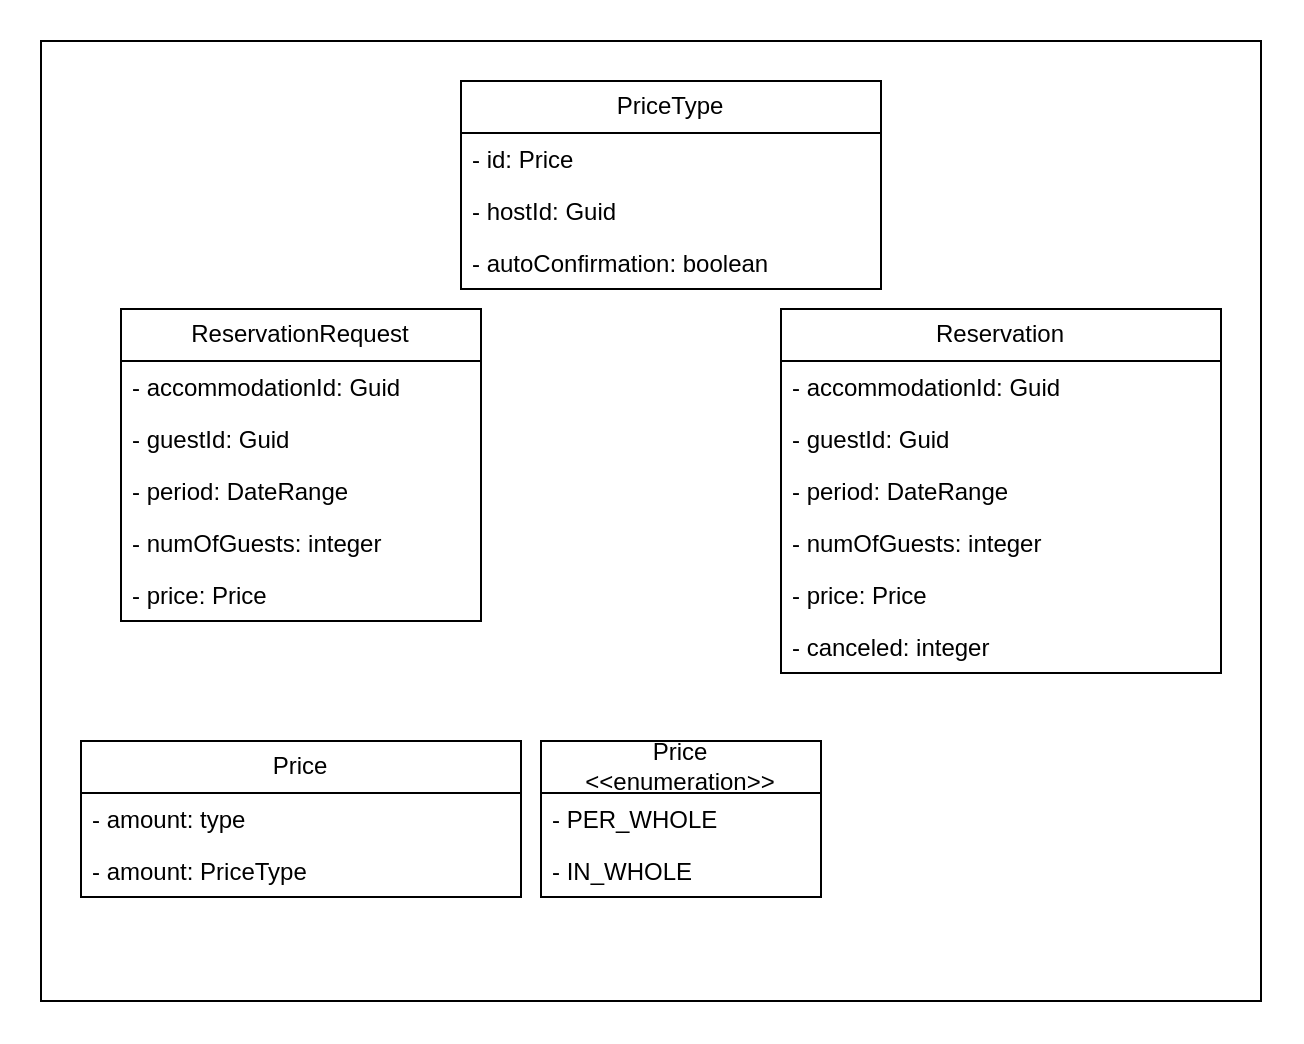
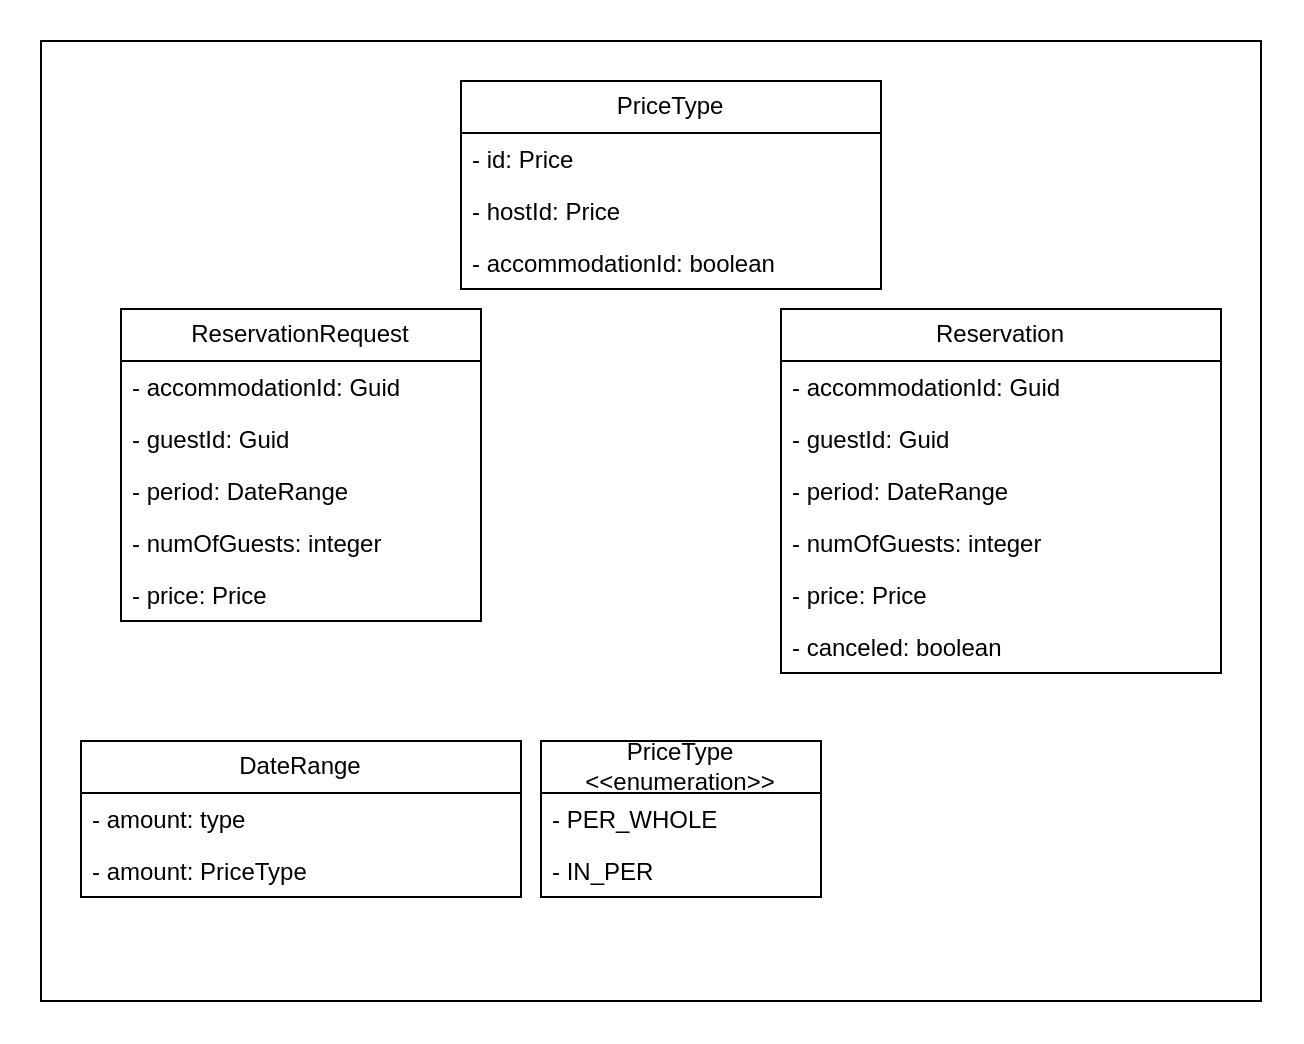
- <mxCell id="11" value="- hostId: Guid" style="text;strokeColor=none;fillColor=none;align=left;verticalAlign=top;spacingLeft=4;spacingRight=4;overflow=hidden;rotatable=0;points=[[0,0.5],[1,0.5]];portConstraint=eastwest;whiteSpace=wrap;html=1;" vertex="1" parent="9"><mxGeometry y="52" width="210" height="26" as="geometry" /></mxCell>
+ <mxCell id="11" value="- hostId: Price" style="text;strokeColor=none;fillColor=none;align=left;verticalAlign=top;spacingLeft=4;spacingRight=4;overflow=hidden;rotatable=0;points=[[0,0.5],[1,0.5]];portConstraint=eastwest;whiteSpace=wrap;html=1;" vertex="1" parent="9"><mxGeometry y="52" width="210" height="26" as="geometry" /></mxCell>
- <mxCell id="12" value="- autoConfirmation: boolean" style="text;strokeColor=none;fillColor=none;align=left;verticalAlign=top;spacingLeft=4;spacingRight=4;overflow=hidden;rotatable=0;points=[[0,0.5],[1,0.5]];portConstraint=eastwest;whiteSpace=wrap;html=1;" vertex="1" parent="9"><mxGeometry y="78" width="210" height="26" as="geometry" /></mxCell>
+ <mxCell id="12" value="- accommodationId: boolean" style="text;strokeColor=none;fillColor=none;align=left;verticalAlign=top;spacingLeft=4;spacingRight=4;overflow=hidden;rotatable=0;points=[[0,0.5],[1,0.5]];portConstraint=eastwest;whiteSpace=wrap;html=1;" vertex="1" parent="9"><mxGeometry y="78" width="210" height="26" as="geometry" /></mxCell>
- <mxCell id="19" value="- canceled: integer" style="text;strokeColor=none;fillColor=none;align=left;verticalAlign=top;spacingLeft=4;spacingRight=4;overflow=hidden;rotatable=0;points=[[0,0.5],[1,0.5]];portConstraint=eastwest;whiteSpace=wrap;html=1;" vertex="1" parent="13"><mxGeometry y="156" width="220" height="26" as="geometry" /></mxCell>
+ <mxCell id="19" value="- canceled: boolean" style="text;strokeColor=none;fillColor=none;align=left;verticalAlign=top;spacingLeft=4;spacingRight=4;overflow=hidden;rotatable=0;points=[[0,0.5],[1,0.5]];portConstraint=eastwest;whiteSpace=wrap;html=1;" vertex="1" parent="13"><mxGeometry y="156" width="220" height="26" as="geometry" /></mxCell>
- <mxCell id="20" value="Price" style="swimlane;fontStyle=0;childLayout=stackLayout;horizontal=1;startSize=26;fillColor=none;horizontalStack=0;resizeParent=1;resizeParentMax=0;resizeLast=0;collapsible=1;marginBottom=0;whiteSpace=wrap;html=1;" vertex="1" parent="1"><mxGeometry x="40" y="370" width="220" height="78" as="geometry" /></mxCell>
+ <mxCell id="20" value="DateRange" style="swimlane;fontStyle=0;childLayout=stackLayout;horizontal=1;startSize=26;fillColor=none;horizontalStack=0;resizeParent=1;resizeParentMax=0;resizeLast=0;collapsible=1;marginBottom=0;whiteSpace=wrap;html=1;" vertex="1" parent="1"><mxGeometry x="40" y="370" width="220" height="78" as="geometry" /></mxCell>
- <mxCell id="23" value="Price&lt;br&gt;&amp;lt;&amp;lt;enumeration&amp;gt;&amp;gt;" style="swimlane;fontStyle=0;childLayout=stackLayout;horizontal=1;startSize=26;fillColor=none;horizontalStack=0;resizeParent=1;resizeParentMax=0;resizeLast=0;collapsible=1;marginBottom=0;whiteSpace=wrap;html=1;" vertex="1" parent="1"><mxGeometry x="270" y="370" width="140" height="78" as="geometry" /></mxCell>
+ <mxCell id="23" value="PriceType&lt;br&gt;&amp;lt;&amp;lt;enumeration&amp;gt;&amp;gt;" style="swimlane;fontStyle=0;childLayout=stackLayout;horizontal=1;startSize=26;fillColor=none;horizontalStack=0;resizeParent=1;resizeParentMax=0;resizeLast=0;collapsible=1;marginBottom=0;whiteSpace=wrap;html=1;" vertex="1" parent="1"><mxGeometry x="270" y="370" width="140" height="78" as="geometry" /></mxCell>
- <mxCell id="25" value="- IN_WHOLE" style="text;strokeColor=none;fillColor=none;align=left;verticalAlign=top;spacingLeft=4;spacingRight=4;overflow=hidden;rotatable=0;points=[[0,0.5],[1,0.5]];portConstraint=eastwest;whiteSpace=wrap;html=1;" vertex="1" parent="23"><mxGeometry y="52" width="140" height="26" as="geometry" /></mxCell>
+ <mxCell id="25" value="- IN_PER" style="text;strokeColor=none;fillColor=none;align=left;verticalAlign=top;spacingLeft=4;spacingRight=4;overflow=hidden;rotatable=0;points=[[0,0.5],[1,0.5]];portConstraint=eastwest;whiteSpace=wrap;html=1;" vertex="1" parent="23"><mxGeometry y="52" width="140" height="26" as="geometry" /></mxCell>
